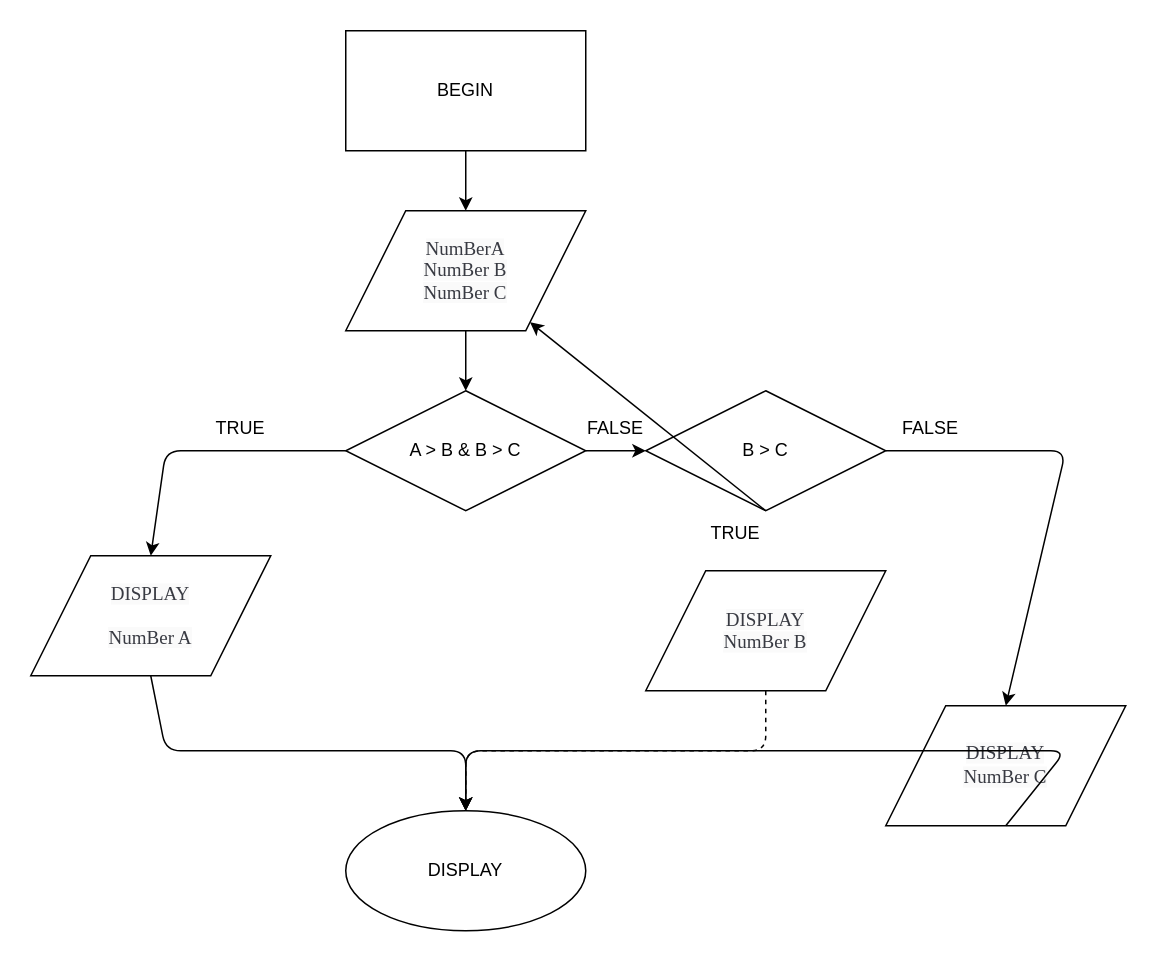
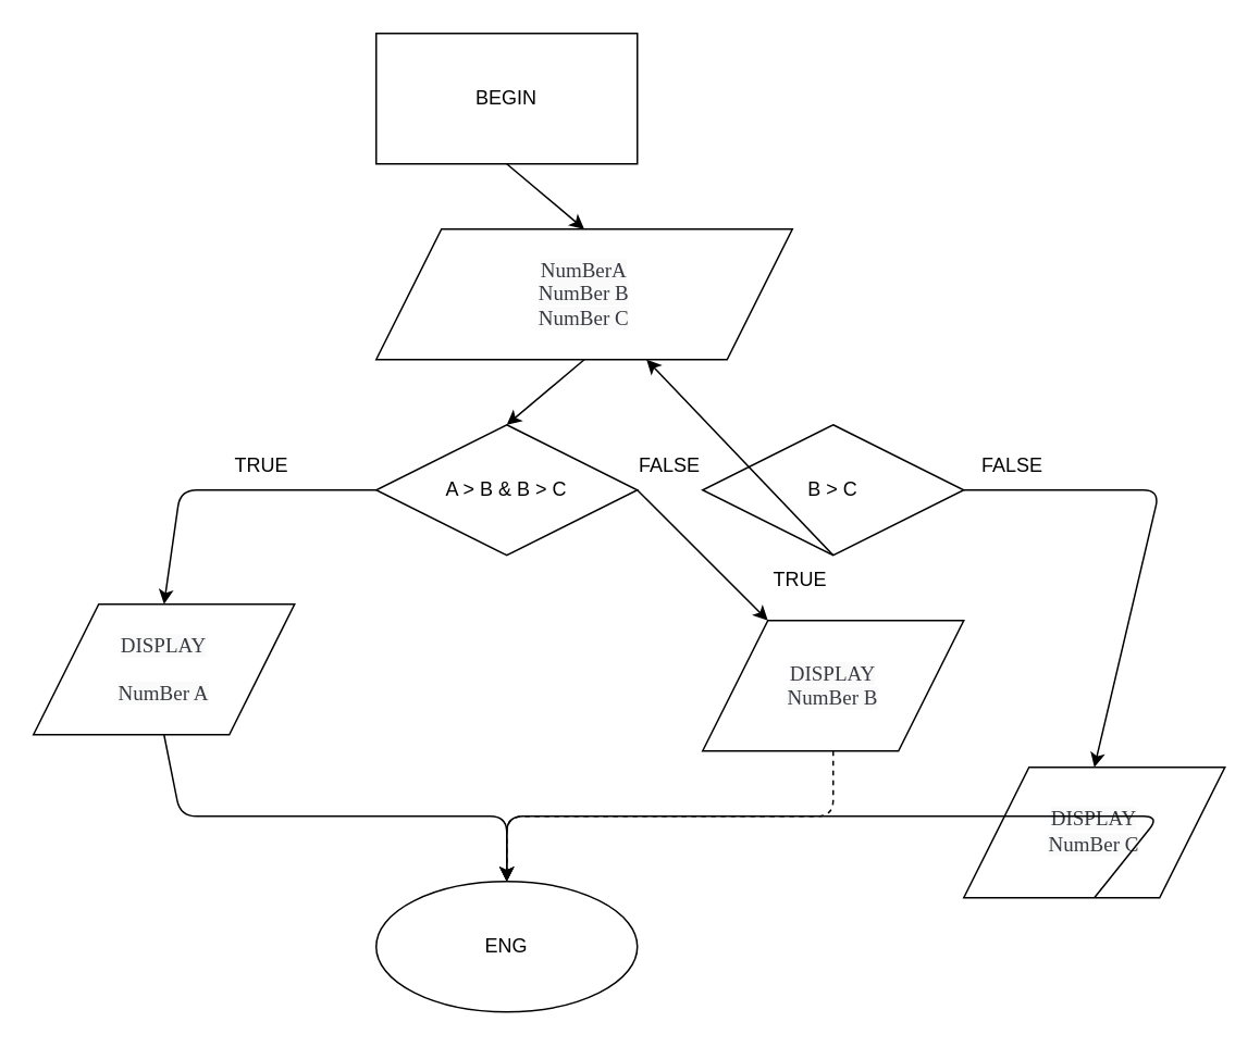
- <mxCell id="3" value="&lt;span style=&quot;font-size: 9.5pt ; line-height: 107% ; font-family: &amp;#34;consolas&amp;#34; ; color: #383a42 ; background: #fafafa&quot;&gt;NumBerA &lt;br&gt;NumBer B&lt;br&gt;NumBer C&lt;/span&gt;" style="shape=parallelogram;perimeter=parallelogramPerimeter;whiteSpace=wrap;html=1;fixedSize=1;size=40;" vertex="1" parent="1"><mxGeometry x="230" y="140" width="160" height="80" as="geometry" /></mxCell>
+ <mxCell id="3" value="&lt;span style=&quot;font-size: 9.5pt ; line-height: 107% ; font-family: &amp;#34;consolas&amp;#34; ; color: #383a42 ; background: #fafafa&quot;&gt;NumBerA &lt;br&gt;NumBer B&lt;br&gt;NumBer C&lt;/span&gt;" style="shape=parallelogram;perimeter=parallelogramPerimeter;whiteSpace=wrap;html=1;fixedSize=1;size=40;" vertex="1" parent="1"><mxGeometry x="230" y="140" width="255" height="80" as="geometry" /></mxCell>
- <mxCell id="13" value="" style="endArrow=classic;html=1;exitX=1;exitY=0.5;exitDx=0;exitDy=0;entryX=0;entryY=0.5;entryDx=0;entryDy=0;" edge="1" parent="1" source="7" target="11"><mxGeometry width="50" height="50" relative="1" as="geometry"><mxPoint x="350" y="440" as="sourcePoint" /><mxPoint x="400" y="390" as="targetPoint" /></mxGeometry></mxCell>
+ <mxCell id="13" value="" style="endArrow=classic;html=1;exitX=1;exitY=0.5;exitDx=0;exitDy=0;" edge="1" parent="1" source="7" target="12"><mxGeometry width="50" height="50" relative="1" as="geometry"><mxPoint x="350" y="440" as="sourcePoint" /><mxPoint x="400" y="390" as="targetPoint" /></mxGeometry></mxCell>
- <mxCell id="4" value="DISPLAY" style="ellipse;whiteSpace=wrap;html=1;" vertex="1" parent="1"><mxGeometry x="230" y="540" width="160" height="80" as="geometry" /></mxCell>
+ <mxCell id="4" value="ENG" style="ellipse;whiteSpace=wrap;html=1;" vertex="1" parent="1"><mxGeometry x="230" y="540" width="160" height="80" as="geometry" /></mxCell>
